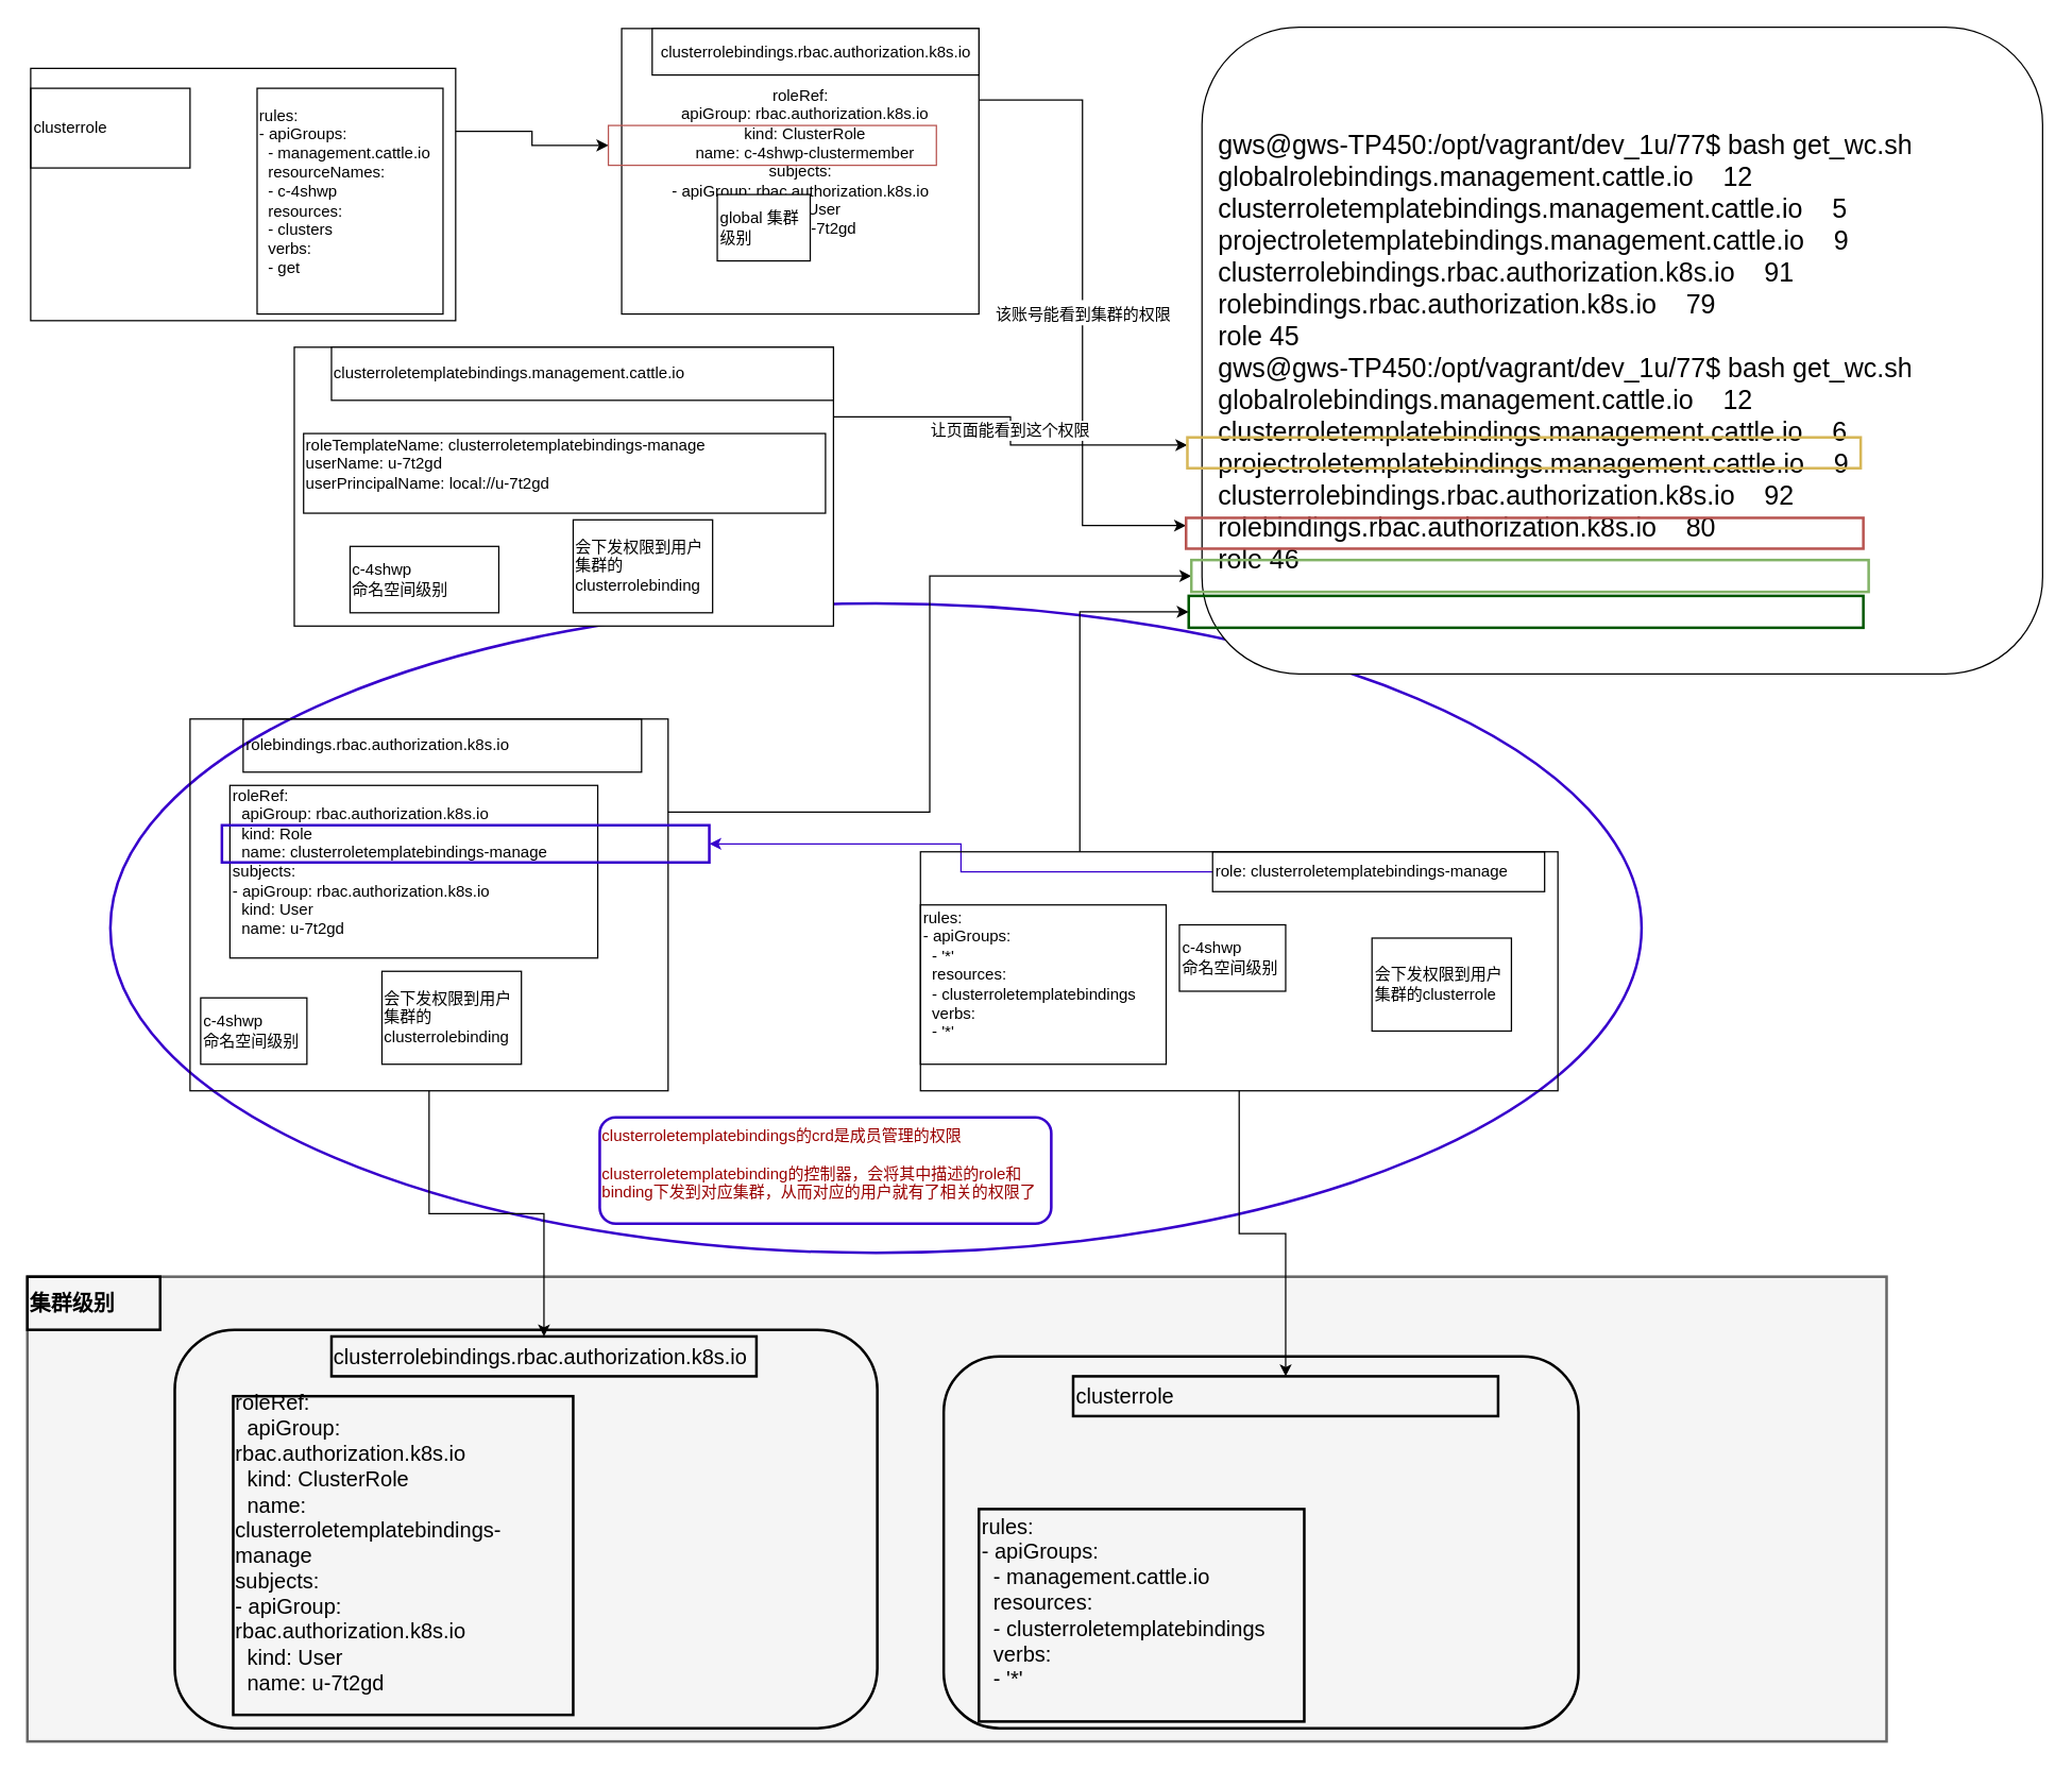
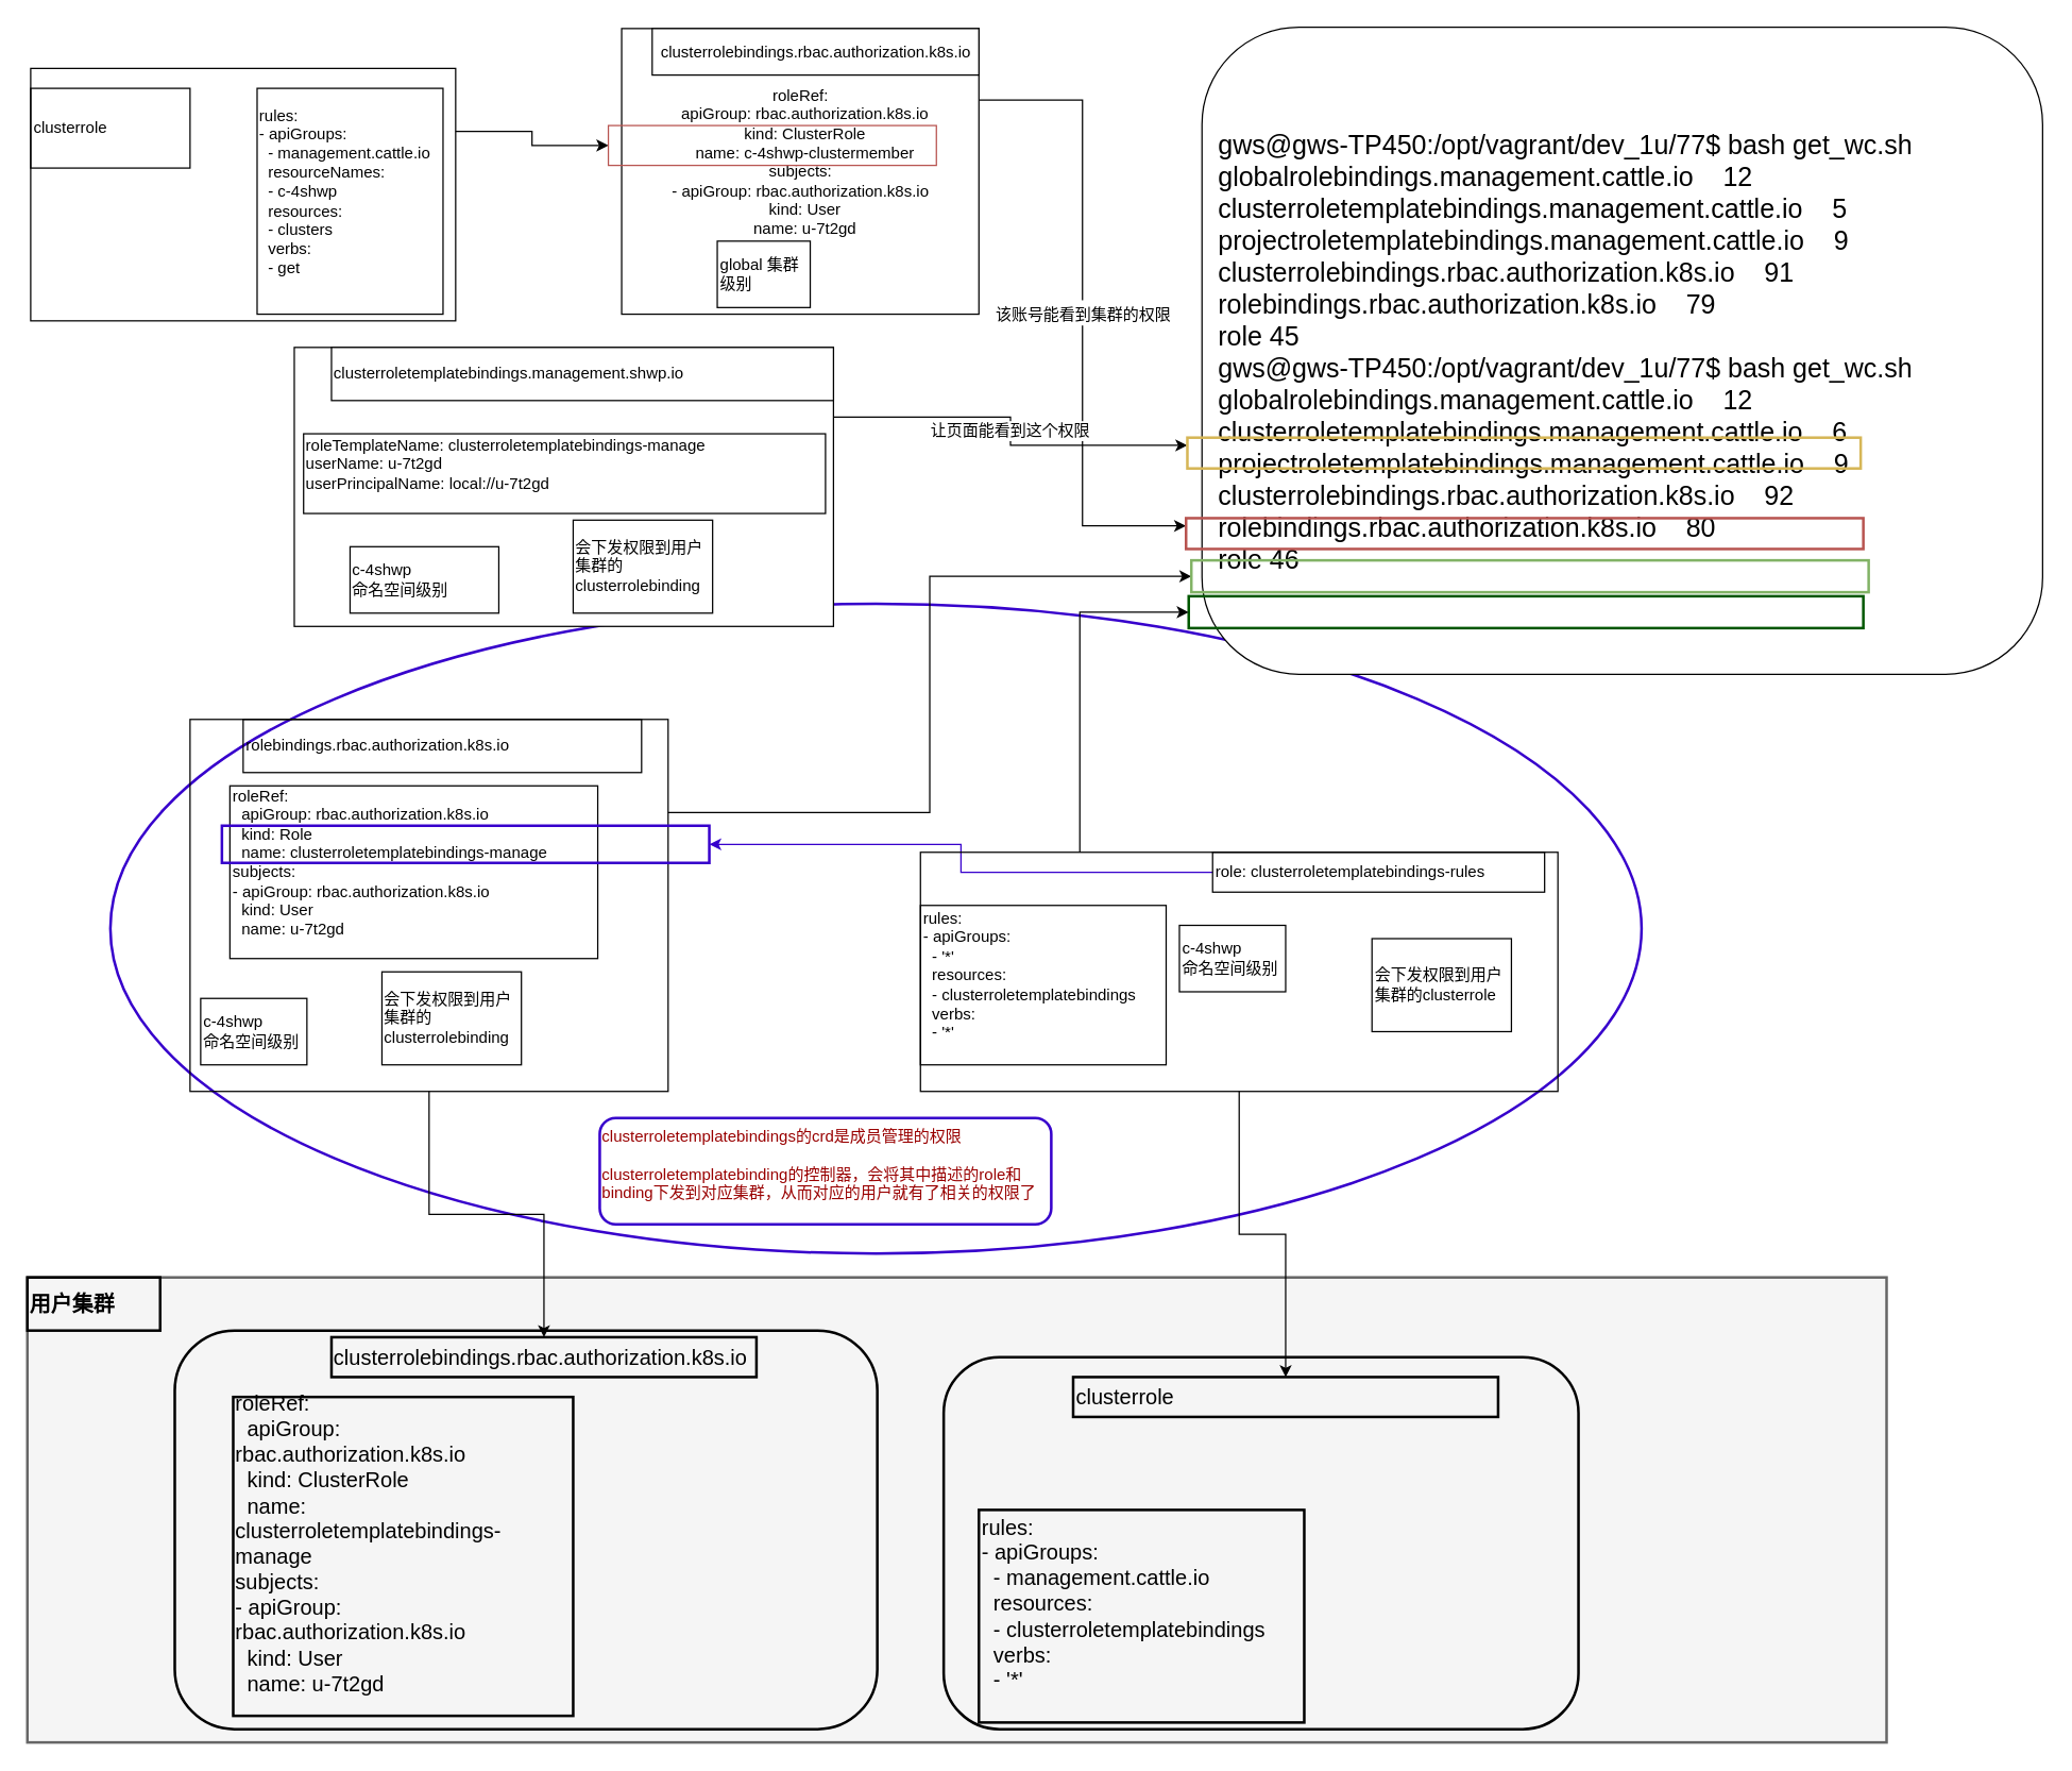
- <mxCell id="19" value="global 集群级别" style="rounded=0;whiteSpace=wrap;html=1;fontSize=12;align=left;" vertex="1" parent="16"><mxGeometry x="72" y="125" width="70" height="50" as="geometry" /></mxCell>
+ <mxCell id="19" value="global 集群级别" style="rounded=0;whiteSpace=wrap;html=1;fontSize=12;align=left;" vertex="1" parent="16"><mxGeometry x="72" y="160" width="70" height="50" as="geometry" /></mxCell>
- <mxCell id="9" value="clusterroletemplatebindings.management.cattle.io" style="rounded=0;whiteSpace=wrap;html=1;fontSize=12;align=left;" vertex="1" parent="7"><mxGeometry x="28" width="378" height="40" as="geometry" /></mxCell>
+ <mxCell id="9" value="clusterroletemplatebindings.management.shwp.io" style="rounded=0;whiteSpace=wrap;html=1;fontSize=12;align=left;" vertex="1" parent="7"><mxGeometry x="28" width="378" height="40" as="geometry" /></mxCell>
- <mxCell id="35" value="role:&amp;nbsp;clusterroletemplatebindings-manage" style="rounded=0;whiteSpace=wrap;html=1;strokeWidth=1;fillColor=none;fontSize=12;align=left;" vertex="1" parent="33"><mxGeometry x="220" width="250" height="30" as="geometry" /></mxCell>
+ <mxCell id="35" value="role:&amp;nbsp;clusterroletemplatebindings-rules" style="rounded=0;whiteSpace=wrap;html=1;strokeWidth=1;fillColor=none;fontSize=12;align=left;" vertex="1" parent="33"><mxGeometry x="220" width="250" height="30" as="geometry" /></mxCell>
- <mxCell id="49" value="&lt;font color=&quot;#000000&quot; style=&quot;font-size: 16px;&quot;&gt;&lt;b style=&quot;font-size: 16px;&quot;&gt;集群级别&lt;/b&gt;&lt;/font&gt;" style="rounded=0;whiteSpace=wrap;html=1;strokeWidth=2;fillColor=none;fontSize=16;fontColor=#990000;align=left;" vertex="1" parent="1"><mxGeometry x="20" y="961" width="100" height="40" as="geometry" /></mxCell>
+ <mxCell id="49" value="&lt;font color=&quot;#000000&quot; style=&quot;font-size: 16px;&quot;&gt;&lt;b style=&quot;font-size: 16px;&quot;&gt;用户集群&lt;/b&gt;&lt;/font&gt;" style="rounded=0;whiteSpace=wrap;html=1;strokeWidth=2;fillColor=none;fontSize=16;fontColor=#990000;align=left;" vertex="1" parent="1"><mxGeometry x="20" y="961" width="100" height="40" as="geometry" /></mxCell>
